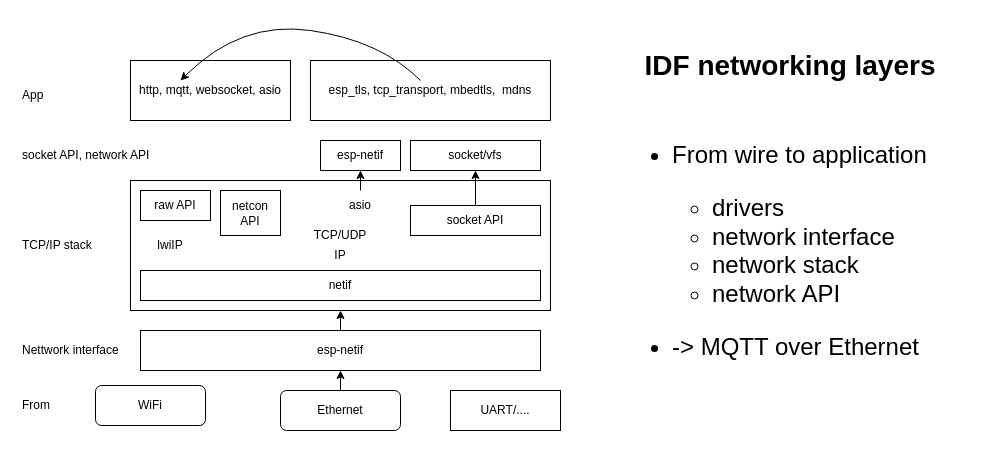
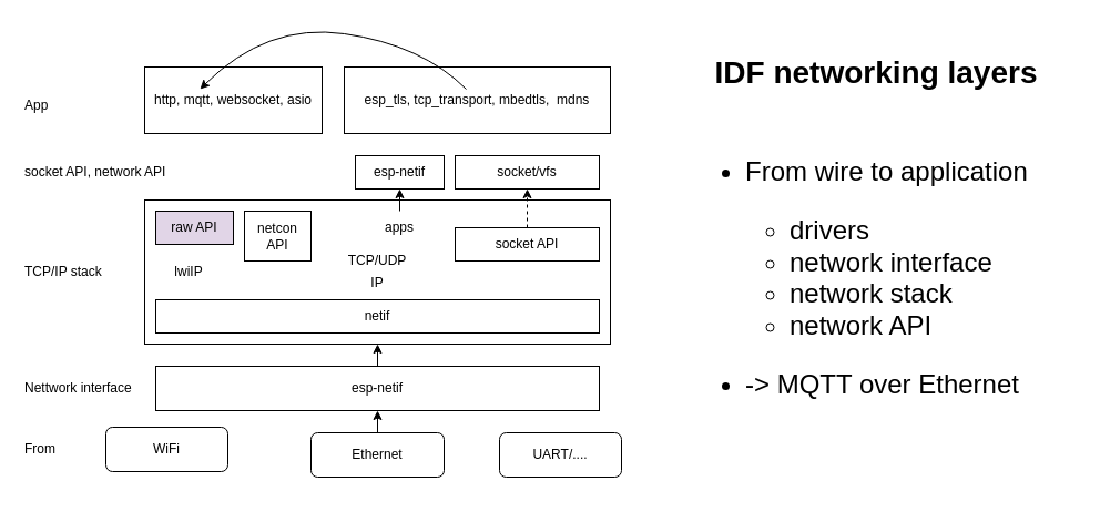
- <mxCell id="14" style="edgeStyle=none;html=1;exitX=0.5;exitY=0;exitDx=0;exitDy=0;entryX=0.5;entryY=1;entryDx=0;entryDy=0;" edge="1" parent="1" source="15" target="22"><mxGeometry relative="1" as="geometry" /></mxCell>
+ <mxCell id="14" style="edgeStyle=none;html=1;exitX=0.5;exitY=0;exitDx=0;exitDy=0;entryX=0.5;entryY=1;entryDx=0;entryDy=0;dashed=1;" edge="1" parent="1" source="15" target="22"><mxGeometry relative="1" as="geometry" /></mxCell>
- <mxCell id="12" value="raw API" style="rounded=0;whiteSpace=wrap;html=1;" vertex="1" parent="1"><mxGeometry x="140" y="190" width="70" height="30" as="geometry" /></mxCell>
+ <mxCell id="12" value="raw API" style="rounded=0;whiteSpace=wrap;html=1;fillColor=#e1d5e7;" vertex="1" parent="1"><mxGeometry x="140" y="190" width="70" height="30" as="geometry" /></mxCell>
- <mxCell id="20" value="asio" style="text;html=1;strokeColor=none;fillColor=none;align=center;verticalAlign=middle;whiteSpace=wrap;rounded=0;" vertex="1" parent="1"><mxGeometry x="320" y="190" width="80" height="30" as="geometry" /></mxCell>
+ <mxCell id="20" value="apps" style="text;html=1;strokeColor=none;fillColor=none;align=center;verticalAlign=middle;whiteSpace=wrap;rounded=0;" vertex="1" parent="1"><mxGeometry x="320" y="190" width="80" height="30" as="geometry" /></mxCell>
- <mxCell id="5" value="UART/...." style="whiteSpace=wrap;html=1;rounded=0;" vertex="1" parent="1"><mxGeometry x="450" y="390" width="110" height="40" as="geometry" /></mxCell>
+ <mxCell id="5" value="UART/...." style="rounded=1;whiteSpace=wrap;html=1;" vertex="1" parent="1"><mxGeometry x="450" y="390" width="110" height="40" as="geometry" /></mxCell>
